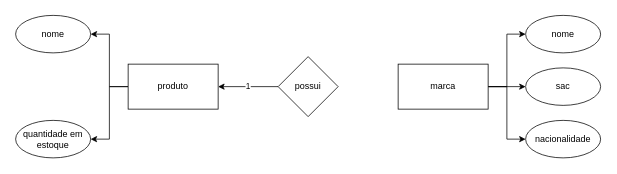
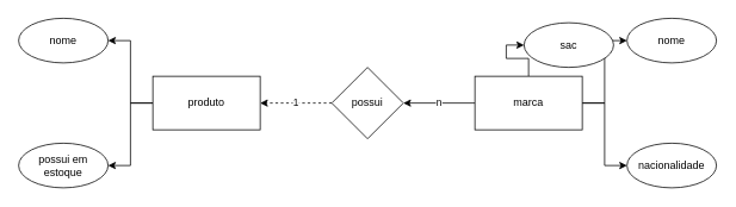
- <mxCell id="7" value="1" style="edgeStyle=orthogonalEdgeStyle;rounded=0;orthogonalLoop=1;jettySize=auto;html=1;" edge="1" parent="1" source="8" target="4"><mxGeometry relative="1" as="geometry" /></mxCell>
+ <mxCell id="7" value="1" style="edgeStyle=orthogonalEdgeStyle;rounded=0;orthogonalLoop=1;jettySize=auto;html=1;dashed=1;" edge="1" parent="1" source="8" target="4"><mxGeometry relative="1" as="geometry" /></mxCell>
+ <mxCell id="12" value="n" style="edgeStyle=orthogonalEdgeStyle;rounded=0;orthogonalLoop=1;jettySize=auto;html=1;entryX=1;entryY=0.5;entryDx=0;entryDy=0;" edge="1" parent="1" source="13" target="8"><mxGeometry relative="1" as="geometry" /></mxCell>
- <mxCell id="15" value="sac" style="ellipse;whiteSpace=wrap;html=1;" vertex="1" parent="1"><mxGeometry x="700" y="90" width="100" height="50" as="geometry" /></mxCell>
+ <mxCell id="15" value="sac" style="ellipse;whiteSpace=wrap;html=1;" vertex="1" parent="1"><mxGeometry x="585" y="25" width="100" height="50" as="geometry" /></mxCell>
- <mxCell id="6" value="quantidade em estoque" style="ellipse;whiteSpace=wrap;html=1;" vertex="1" parent="1"><mxGeometry x="20" y="160" width="100" height="50" as="geometry" /></mxCell>
+ <mxCell id="6" value="possui em estoque" style="ellipse;whiteSpace=wrap;html=1;" vertex="1" parent="1"><mxGeometry x="20" y="160" width="100" height="50" as="geometry" /></mxCell>
